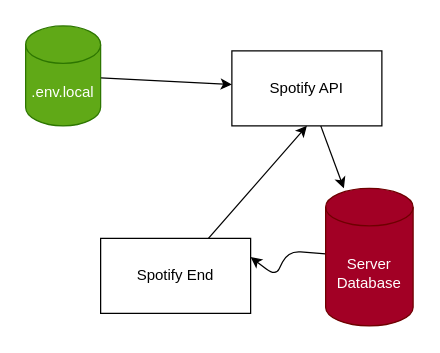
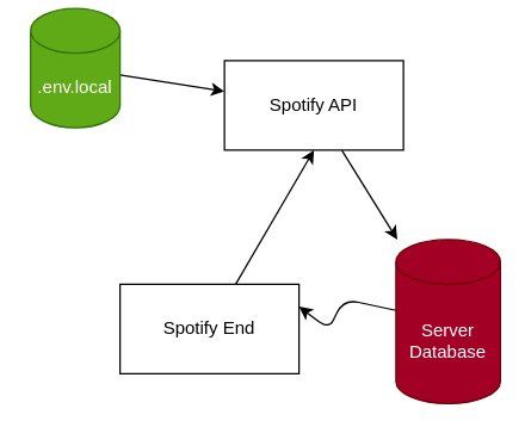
- <mxCell id="7" value=".env.local" style="shape=cylinder3;whiteSpace=wrap;html=1;boundedLbl=1;backgroundOutline=1;size=15;fillColor=#60a917;fontColor=#ffffff;strokeColor=#2D7600;" vertex="1" parent="1"><mxGeometry x="20" y="20" width="60" height="80" as="geometry" /></mxCell>
+ <mxCell id="7" value=".env.local" style="shape=cylinder3;whiteSpace=wrap;html=1;boundedLbl=1;backgroundOutline=1;size=15;fillColor=#60a917;fontColor=#ffffff;strokeColor=#2D7600;" vertex="1" parent="1"><mxGeometry x="20" y="5" width="60" height="80" as="geometry" /></mxCell>
- <mxCell id="3" value="Spotify API" style="rounded=0;whiteSpace=wrap;html=1;" vertex="1" parent="1"><mxGeometry x="185" y="40" width="120" height="60" as="geometry" /></mxCell>
+ <mxCell id="3" value="Spotify API" style="rounded=0;whiteSpace=wrap;html=1;" vertex="1" parent="1"><mxGeometry x="150" y="40" width="120" height="60" as="geometry" /></mxCell>
- <mxCell id="9" value="Server Database" style="shape=cylinder3;whiteSpace=wrap;html=1;boundedLbl=1;backgroundOutline=1;size=15;fillColor=#a20025;fontColor=#ffffff;strokeColor=#6F0000;" vertex="1" parent="1"><mxGeometry x="260" y="150" width="70" height="110" as="geometry" /></mxCell>
+ <mxCell id="9" value="Server Database" style="shape=cylinder3;whiteSpace=wrap;html=1;boundedLbl=1;backgroundOutline=1;size=15;fillColor=#a20025;fontColor=#ffffff;strokeColor=#6F0000;" vertex="1" parent="1"><mxGeometry x="265" y="160" width="70" height="110" as="geometry" /></mxCell>
